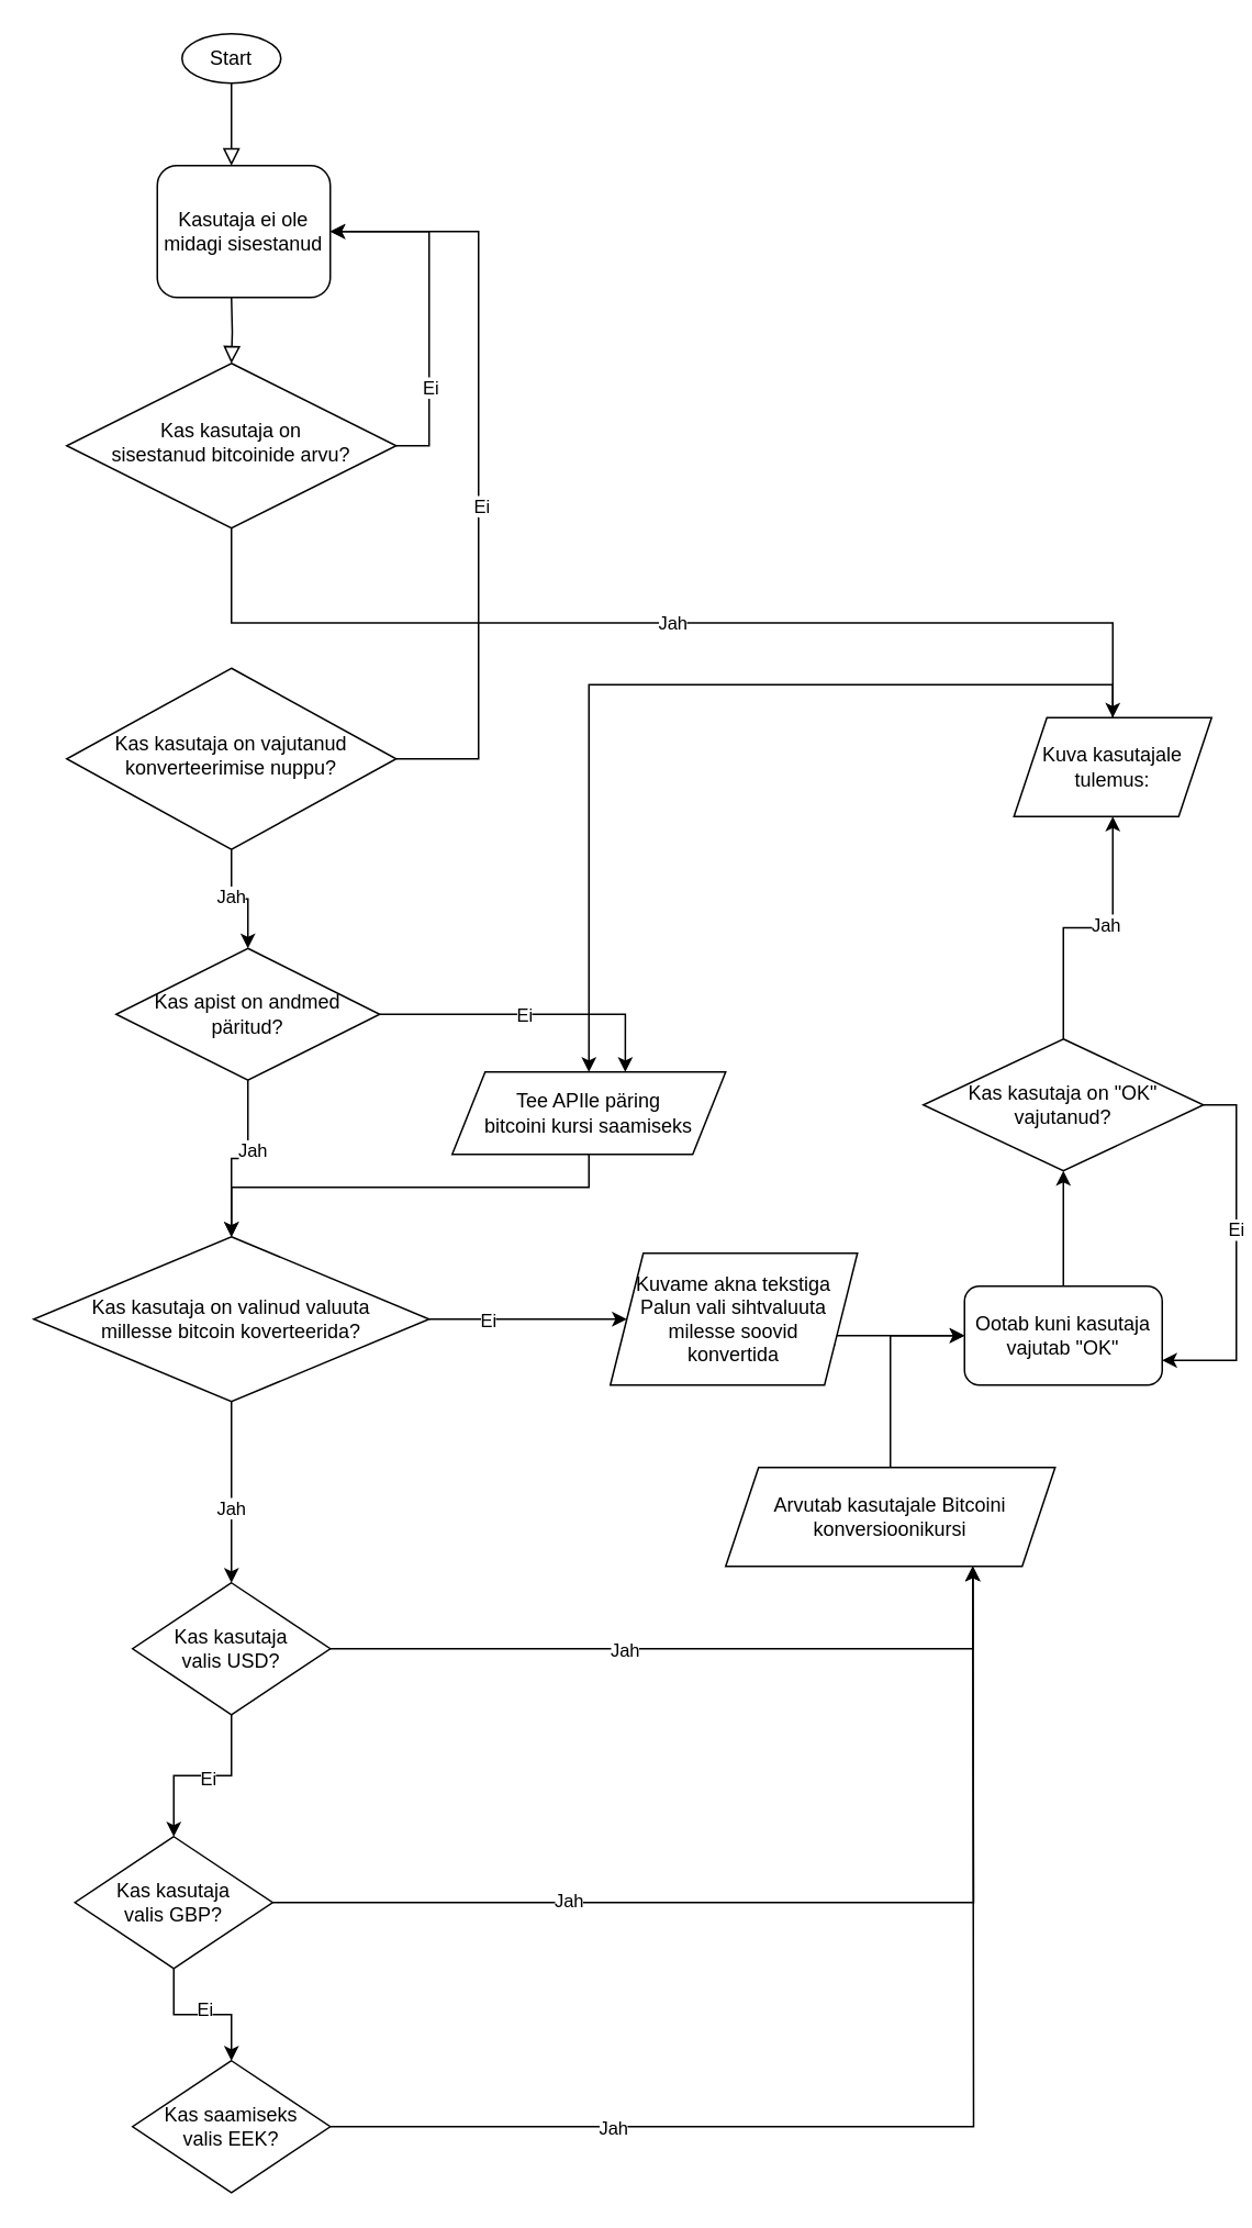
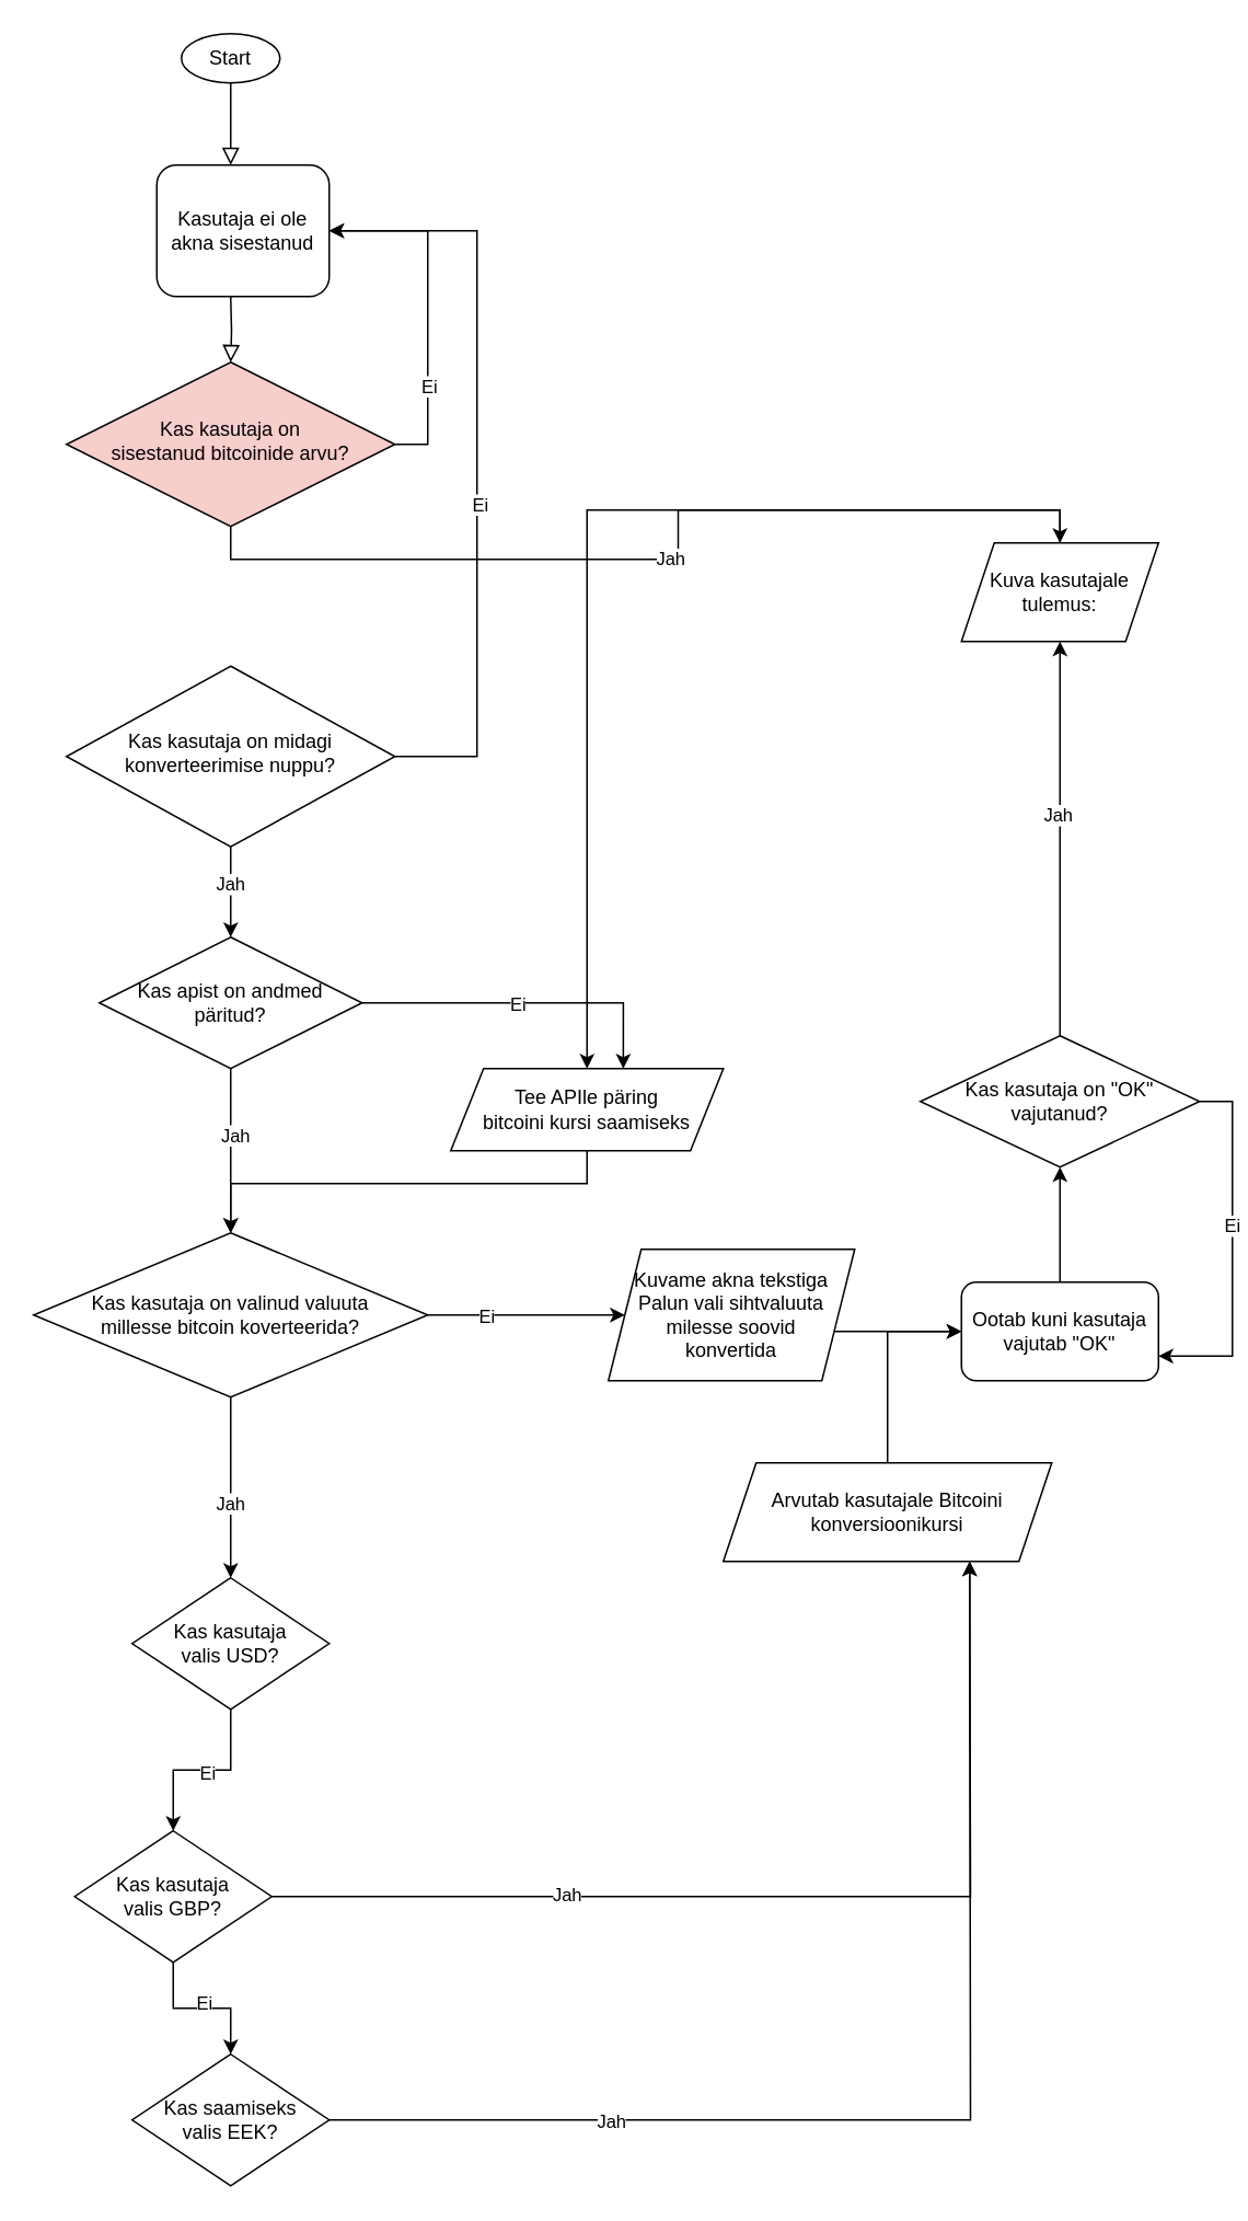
- <mxCell id="9" value="Kasutaja ei ole midagi sisestanud" style="rounded=1;whiteSpace=wrap;html=1;" vertex="1" parent="1"><mxGeometry x="95" y="100" width="105" height="80" as="geometry" /></mxCell>
+ <mxCell id="9" value="Kasutaja ei ole akna sisestanud" style="rounded=1;whiteSpace=wrap;html=1;" vertex="1" parent="1"><mxGeometry x="95" y="100" width="105" height="80" as="geometry" /></mxCell>
- <mxCell id="7" value="&lt;div&gt;Kas kasutaja on&lt;/div&gt;&lt;div&gt;sisestanud bitcoinide arvu?&lt;/div&gt;" style="rhombus;whiteSpace=wrap;html=1;shadow=0;fontFamily=Helvetica;fontSize=12;align=center;strokeWidth=1;spacing=6;spacingTop=-4;" vertex="1" parent="1"><mxGeometry x="40" y="220" width="200" height="100" as="geometry" /></mxCell>
+ <mxCell id="7" value="&lt;div&gt;Kas kasutaja on&lt;/div&gt;&lt;div&gt;sisestanud bitcoinide arvu?&lt;/div&gt;" style="rhombus;whiteSpace=wrap;html=1;shadow=0;fontFamily=Helvetica;fontSize=12;align=center;strokeWidth=1;spacing=6;spacingTop=-4;fillColor=#f8cecc;" vertex="1" parent="1"><mxGeometry x="40" y="220" width="200" height="100" as="geometry" /></mxCell>
- <mxCell id="14" value="&lt;div&gt;Kas kasutaja on vajutanud&lt;/div&gt;&lt;div&gt;konverteerimise nuppu?&lt;br&gt;&lt;/div&gt;" style="rhombus;whiteSpace=wrap;html=1;shadow=0;fontFamily=Helvetica;fontSize=12;align=center;strokeWidth=1;spacing=6;spacingTop=-4;" vertex="1" parent="1"><mxGeometry x="40" y="405" width="200" height="110" as="geometry" /></mxCell>
+ <mxCell id="14" value="&lt;div&gt;Kas kasutaja on midagi&lt;/div&gt;&lt;div&gt;konverteerimise nuppu?&lt;br&gt;&lt;/div&gt;" style="rhombus;whiteSpace=wrap;html=1;shadow=0;fontFamily=Helvetica;fontSize=12;align=center;strokeWidth=1;spacing=6;spacingTop=-4;" vertex="1" parent="1"><mxGeometry x="40" y="405" width="200" height="110" as="geometry" /></mxCell>
- <mxCell id="50" value="Kuva kasutajale tulemus:" style="shape=parallelogram;perimeter=parallelogramPerimeter;whiteSpace=wrap;html=1;fixedSize=1;" vertex="1" parent="1"><mxGeometry x="615" y="435" width="120" height="60" as="geometry" /></mxCell>
+ <mxCell id="50" value="Kuva kasutajale tulemus:" style="shape=parallelogram;perimeter=parallelogramPerimeter;whiteSpace=wrap;html=1;fixedSize=1;" vertex="1" parent="1"><mxGeometry x="585" y="330" width="120" height="60" as="geometry" /></mxCell>
- <mxCell id="17" value="Kas apist on andmed päritud?" style="rhombus;whiteSpace=wrap;html=1;" vertex="1" parent="1"><mxGeometry x="70" y="575" width="160" height="80" as="geometry" /></mxCell>
+ <mxCell id="17" value="Kas apist on andmed päritud?" style="rhombus;whiteSpace=wrap;html=1;" vertex="1" parent="1"><mxGeometry x="60" y="570" width="160" height="80" as="geometry" /></mxCell>
- <mxCell id="38" style="edgeStyle=orthogonalEdgeStyle;rounded=0;orthogonalLoop=1;jettySize=auto;html=1;exitX=1;exitY=0.5;exitDx=0;exitDy=0;entryX=0.75;entryY=1;entryDx=0;entryDy=0;" edge="1" parent="1" source="40" target="52"><mxGeometry relative="1" as="geometry" /></mxCell>
- <mxCell id="39" value="Jah" style="edgeLabel;html=1;align=center;verticalAlign=middle;resizable=0;points=[];" connectable="0" vertex="1" parent="38"><mxGeometry x="-0.193" relative="1" as="geometry"><mxPoint as="offset" /></mxGeometry></mxCell>
